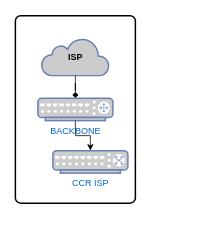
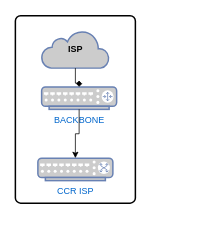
- <mxCell id="4" value="&lt;font color=&quot;#030303&quot;&gt;ISP&lt;/font&gt;" style="html=1;outlineConnect=0;fillColor=#CCCCCC;strokeColor=#6881B3;gradientColor=none;gradientDirection=north;strokeWidth=2;shape=mxgraph.networks.cloud;fontColor=#ffffff;fontStyle=1" vertex="1" parent="2"><mxGeometry x="5" y="10" width="90" height="50" as="geometry" /></mxCell>
+ <mxCell id="4" value="&lt;font color=&quot;#030303&quot;&gt;ISP&lt;/font&gt;" style="html=1;outlineConnect=0;fillColor=#CCCCCC;strokeColor=#6881B3;gradientColor=none;gradientDirection=north;strokeWidth=2;shape=mxgraph.networks.cloud;fontColor=#ffffff;fontStyle=1" vertex="1" parent="2"><mxGeometry x="5" width="90" height="50" as="geometry" /></mxCell>
- <mxCell id="5" value="BACKBONE" style="fontColor=#0066CC;verticalAlign=top;verticalLabelPosition=bottom;labelPosition=center;align=center;html=1;outlineConnect=0;fillColor=#CCCCCC;strokeColor=#6881B3;gradientColor=none;gradientDirection=north;strokeWidth=2;shape=mxgraph.networks.router;" vertex="1" parent="2"><mxGeometry y="90" width="100" height="30" as="geometry" /></mxCell>
+ <mxCell id="5" value="BACKBONE" style="fontColor=#0066CC;verticalAlign=top;verticalLabelPosition=bottom;labelPosition=center;align=center;html=1;outlineConnect=0;fillColor=#CCCCCC;strokeColor=#6881B3;gradientColor=none;gradientDirection=north;strokeWidth=2;shape=mxgraph.networks.router;" vertex="1" parent="2"><mxGeometry x="5" y="75" width="100" height="30" as="geometry" /></mxCell>
- <mxCell id="7" value="CCR ISP" style="fontColor=#0066CC;verticalAlign=top;verticalLabelPosition=bottom;labelPosition=center;align=center;html=1;outlineConnect=0;fillColor=#CCCCCC;strokeColor=#6881B3;gradientColor=none;gradientDirection=north;strokeWidth=2;shape=mxgraph.networks.switch;" vertex="1" parent="2"><mxGeometry x="20" y="160" width="100" height="30" as="geometry" /></mxCell>
+ <mxCell id="7" value="CCR ISP" style="fontColor=#0066CC;verticalAlign=top;verticalLabelPosition=bottom;labelPosition=center;align=center;html=1;outlineConnect=0;fillColor=#CCCCCC;strokeColor=#6881B3;gradientColor=none;gradientDirection=north;strokeWidth=2;shape=mxgraph.networks.switch;" vertex="1" parent="2"><mxGeometry y="170" width="100" height="30" as="geometry" /></mxCell>
